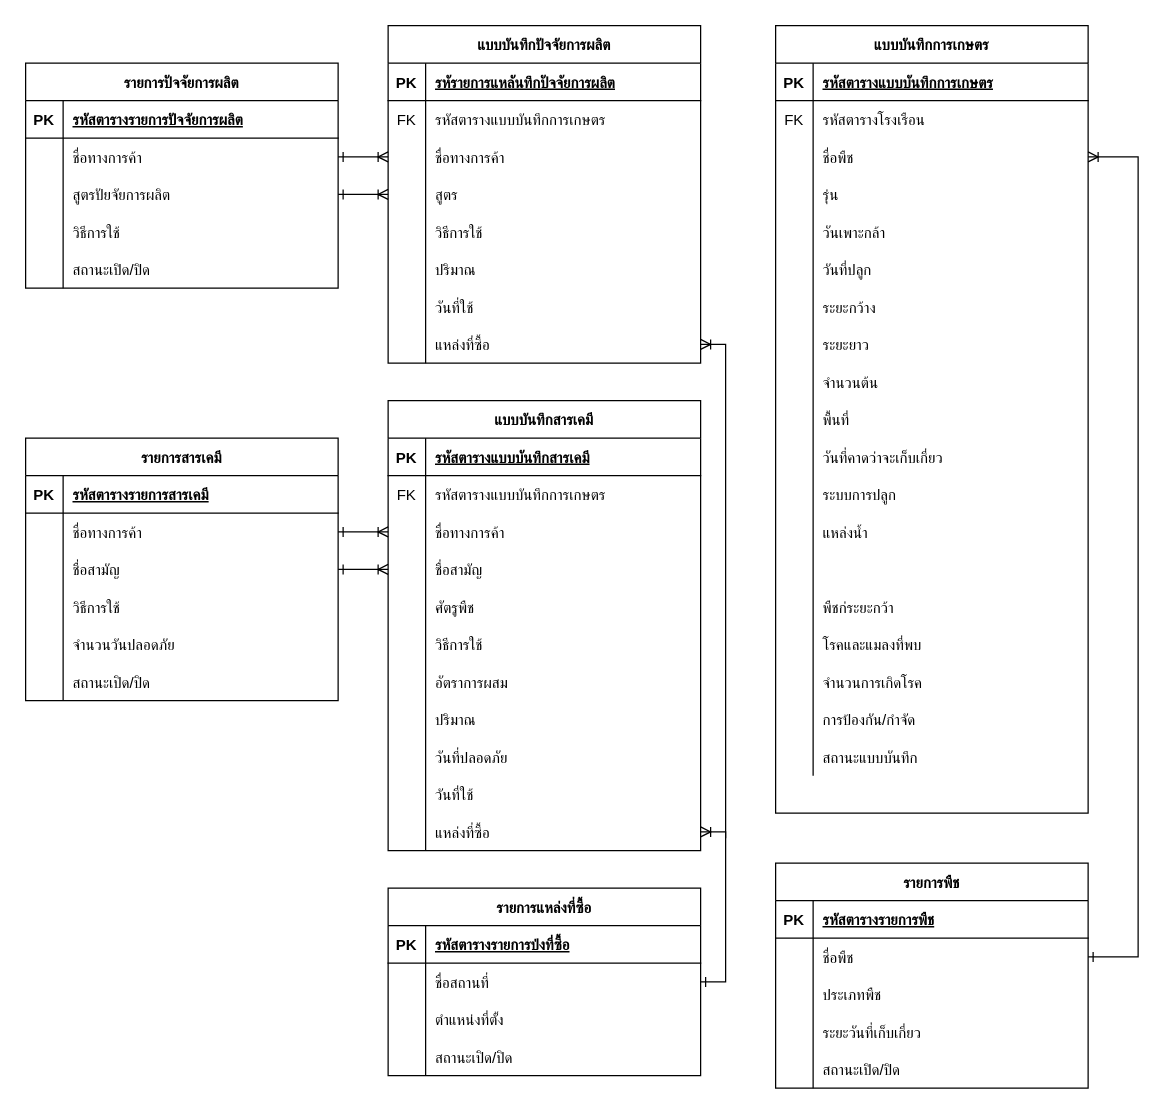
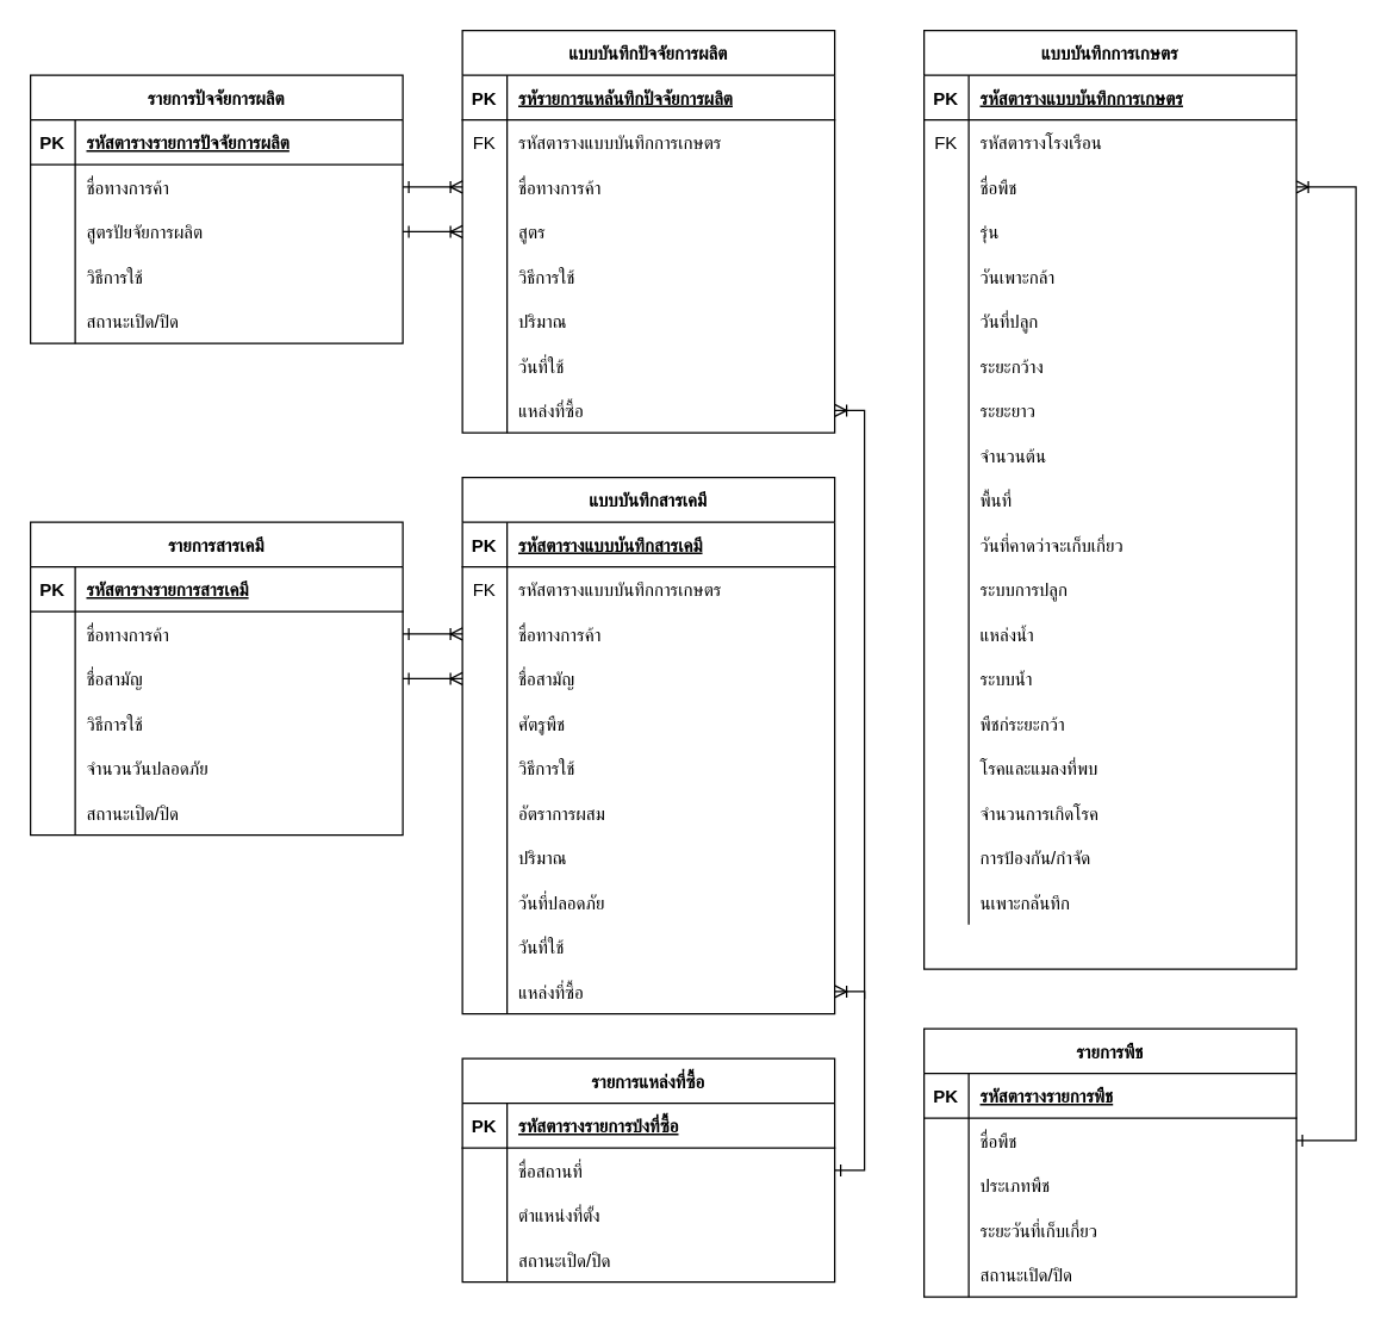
+ <mxCell id="138" value="ระบบน้ำ" style="shape=partialRectangle;overflow=hidden;connectable=0;fillColor=none;top=0;left=0;bottom=0;right=0;align=left;spacingLeft=6;" vertex="1" parent="136"><mxGeometry x="30" width="220" height="30" as="geometry"><mxRectangle width="220" height="30" as="alternateBounds" /></mxGeometry></mxCell>
- <mxCell id="153" value="สถานะแบบบันทึก" style="shape=partialRectangle;overflow=hidden;connectable=0;fillColor=none;top=0;left=0;bottom=0;right=0;align=left;spacingLeft=6;" vertex="1" parent="151"><mxGeometry x="30" width="220" height="30" as="geometry"><mxRectangle width="220" height="30" as="alternateBounds" /></mxGeometry></mxCell>
+ <mxCell id="153" value="นเพาะกลันทึก" style="shape=partialRectangle;overflow=hidden;connectable=0;fillColor=none;top=0;left=0;bottom=0;right=0;align=left;spacingLeft=6;" vertex="1" parent="151"><mxGeometry x="30" width="220" height="30" as="geometry"><mxRectangle width="220" height="30" as="alternateBounds" /></mxGeometry></mxCell>
